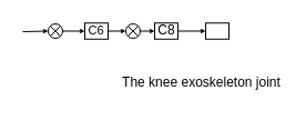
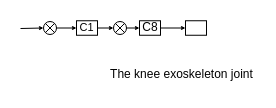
- <mxCell id="16" value="&lt;font style=&quot;font-size: 11px&quot;&gt;C6&lt;/font&gt;" style="text;html=1;strokeColor=none;fillColor=none;align=center;verticalAlign=middle;whiteSpace=wrap;rounded=0;" vertex="1" parent="1"><mxGeometry x="80" y="21" width="13" height="11" as="geometry" /></mxCell>
+ <mxCell id="16" value="&lt;font style=&quot;font-size: 11px&quot;&gt;C1&lt;/font&gt;" style="text;html=1;strokeColor=none;fillColor=none;align=center;verticalAlign=middle;whiteSpace=wrap;rounded=0;" vertex="1" parent="1"><mxGeometry x="80" y="21" width="13" height="11" as="geometry" /></mxCell>
